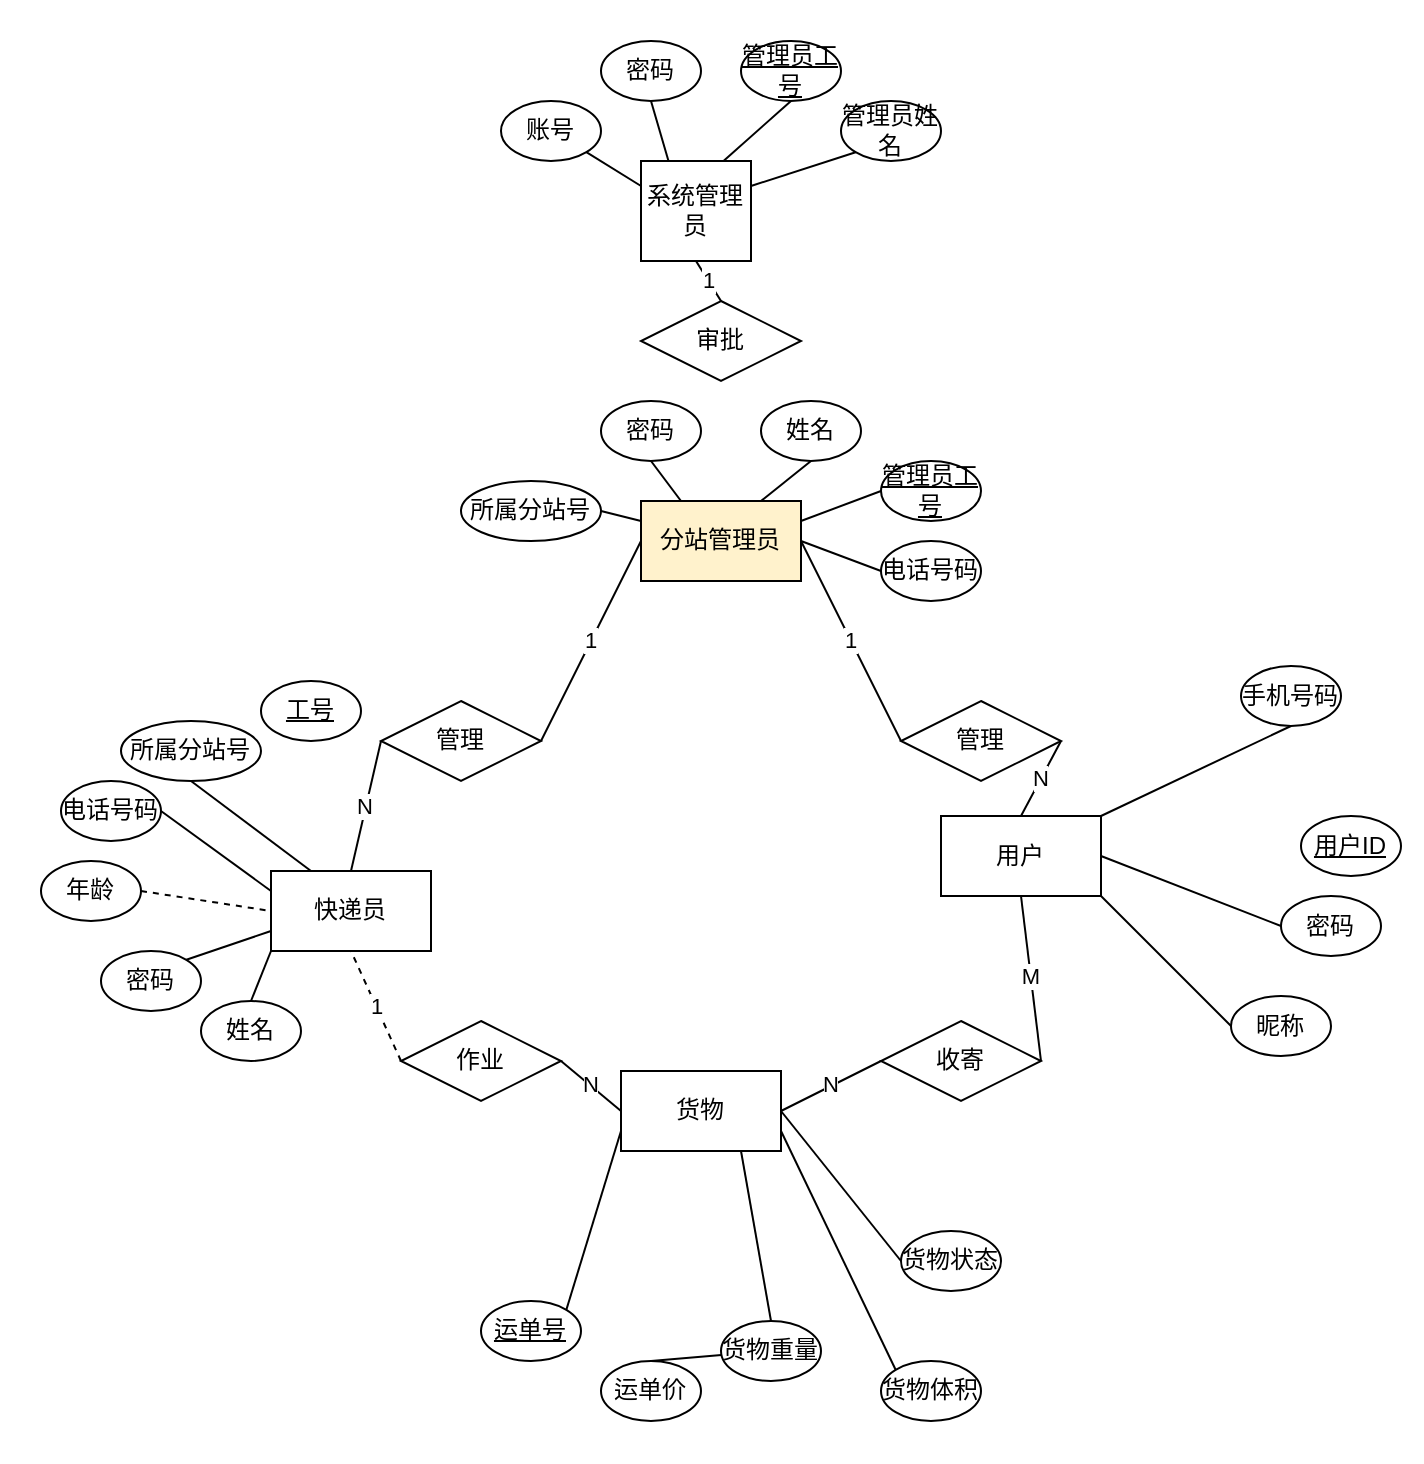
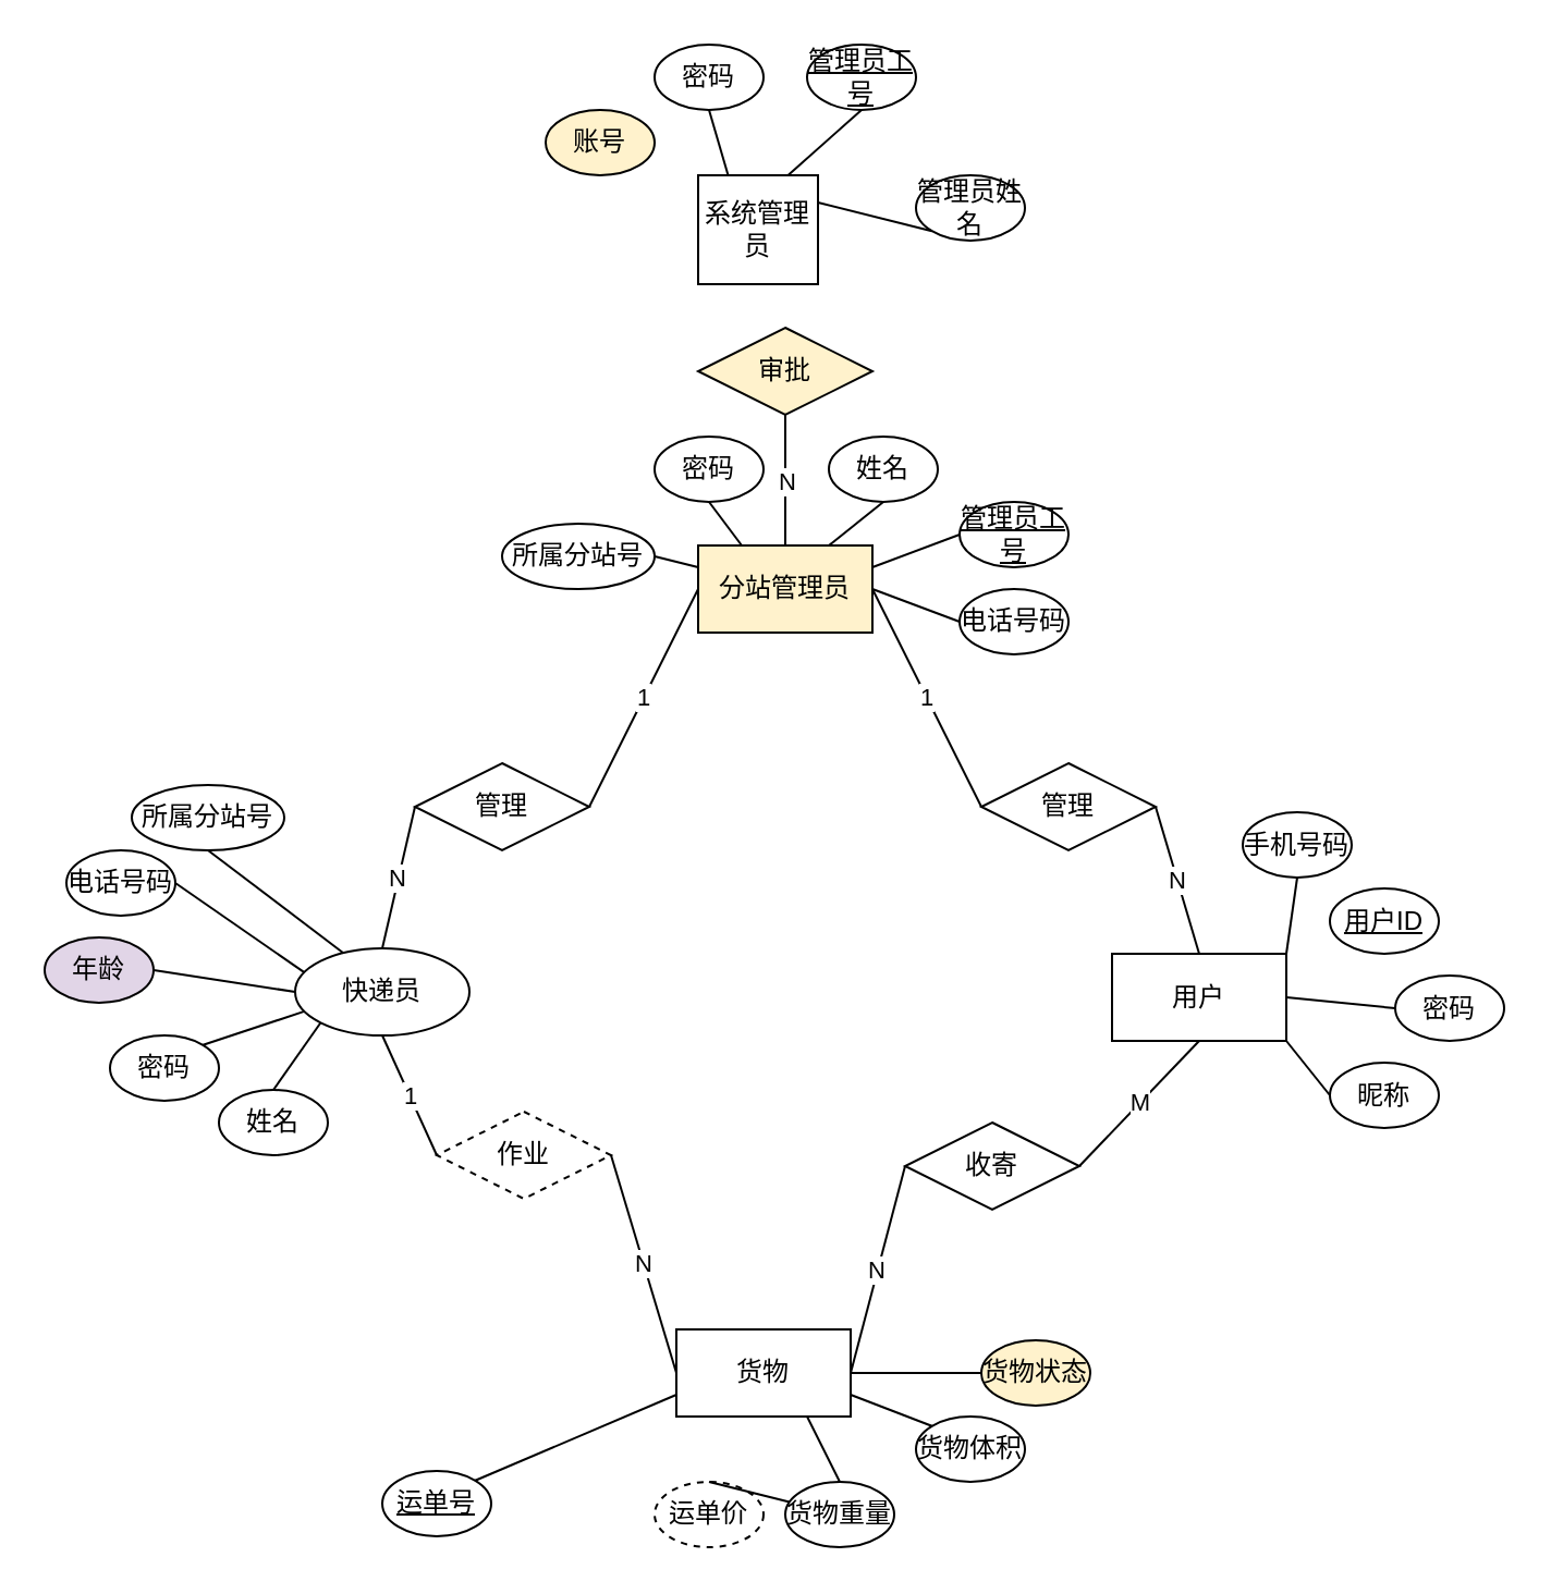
- <mxCell id="24" value="账号" style="ellipse;whiteSpace=wrap;html=1;" parent="1" vertex="1"><mxGeometry x="250" y="50" width="50" height="30" as="geometry" /></mxCell>
+ <mxCell id="24" value="账号" style="ellipse;whiteSpace=wrap;html=1;fillColor=#fff2cc;" parent="1" vertex="1"><mxGeometry x="250" y="50" width="50" height="30" as="geometry" /></mxCell>
- <mxCell id="43" value="管理员姓名" style="ellipse;whiteSpace=wrap;html=1;" parent="1" vertex="1"><mxGeometry x="420" y="50" width="50" height="30" as="geometry" /></mxCell>
+ <mxCell id="43" value="管理员姓名" style="ellipse;whiteSpace=wrap;html=1;" parent="1" vertex="1"><mxGeometry x="420" y="80" width="50" height="30" as="geometry" /></mxCell>
- <mxCell id="46" value="" style="endArrow=none;html=1;rounded=0;entryX=1;entryY=1;entryDx=0;entryDy=0;exitX=0;exitY=0.25;exitDx=0;exitDy=0;" parent="1" source="2" target="24" edge="1"><mxGeometry width="50" height="50" relative="1" as="geometry"><mxPoint x="260" y="180" as="sourcePoint" /><mxPoint x="310" y="130" as="targetPoint" /></mxGeometry></mxCell>
- <mxCell id="11" value="1" style="endArrow=none;html=1;rounded=0;entryX=0.5;entryY=1;entryDx=0;entryDy=0;exitX=0.5;exitY=0;exitDx=0;exitDy=0;" parent="1" source="6" target="2" edge="1"><mxGeometry width="50" height="50" relative="1" as="geometry"><mxPoint x="310" y="240" as="sourcePoint" /><mxPoint x="360" y="190" as="targetPoint" /></mxGeometry></mxCell>
- <mxCell id="6" value="审批" style="rhombus;whiteSpace=wrap;html=1;" parent="1" vertex="1"><mxGeometry x="320" y="150" width="80" height="40" as="geometry" /></mxCell>
+ <mxCell id="6" value="审批" style="rhombus;whiteSpace=wrap;html=1;fillColor=#fff2cc;" parent="1" vertex="1"><mxGeometry x="320" y="150" width="80" height="40" as="geometry" /></mxCell>
+ <mxCell id="12" value="" style="endArrow=none;html=1;rounded=0;entryX=0.5;entryY=1;entryDx=0;entryDy=0;exitX=0.5;exitY=0;exitDx=0;exitDy=0;" parent="1" source="3" target="6" edge="1"><mxGeometry width="50" height="50" relative="1" as="geometry"><mxPoint x="290" y="320" as="sourcePoint" /><mxPoint x="340" y="270" as="targetPoint" /></mxGeometry></mxCell>
+ <mxCell id="13" value="N" style="edgeLabel;html=1;align=center;verticalAlign=middle;resizable=0;points=[];" parent="12" vertex="1" connectable="0"><mxGeometry x="0.533" y="1" relative="1" as="geometry"><mxPoint x="1" y="16" as="offset" /></mxGeometry></mxCell>
- <mxCell id="52" value="手机号码" style="ellipse;whiteSpace=wrap;html=1;" parent="1" vertex="1"><mxGeometry x="620" y="332.5" width="50" height="30" as="geometry" /></mxCell>
+ <mxCell id="52" value="手机号码" style="ellipse;whiteSpace=wrap;html=1;" parent="1" vertex="1"><mxGeometry x="570" y="372.5" width="50" height="30" as="geometry" /></mxCell>
- <mxCell id="23" value="&lt;u&gt;工号&lt;/u&gt;" style="ellipse;whiteSpace=wrap;html=1;" parent="1" vertex="1"><mxGeometry x="130" y="340" width="50" height="30" as="geometry" /></mxCell>
- <mxCell id="51" value="&lt;u&gt;用户ID&lt;/u&gt;" style="ellipse;whiteSpace=wrap;html=1;" parent="1" vertex="1"><mxGeometry x="650" y="407.5" width="50" height="30" as="geometry" /></mxCell>
+ <mxCell id="51" value="&lt;u&gt;用户ID&lt;/u&gt;" style="ellipse;whiteSpace=wrap;html=1;" parent="1" vertex="1"><mxGeometry x="610" y="407.5" width="50" height="30" as="geometry" /></mxCell>
- <mxCell id="5" value="用户" style="rounded=0;whiteSpace=wrap;html=1;" parent="1" vertex="1"><mxGeometry x="470" y="407.5" width="80" height="40" as="geometry" /></mxCell>
+ <mxCell id="5" value="用户" style="rounded=0;whiteSpace=wrap;html=1;" parent="1" vertex="1"><mxGeometry x="510" y="437.5" width="80" height="40" as="geometry" /></mxCell>
- <mxCell id="27" value="年龄" style="ellipse;whiteSpace=wrap;html=1;" parent="1" vertex="1"><mxGeometry x="20" y="430" width="50" height="30" as="geometry" /></mxCell>
+ <mxCell id="27" value="年龄" style="ellipse;whiteSpace=wrap;html=1;fillColor=#e1d5e7;" parent="1" vertex="1"><mxGeometry x="20" y="430" width="50" height="30" as="geometry" /></mxCell>
- <mxCell id="31" value="" style="endArrow=none;html=1;rounded=0;exitX=1;exitY=0.5;exitDx=0;exitDy=0;entryX=0;entryY=0.5;entryDx=0;entryDy=0;dashed=1;" parent="1" source="27" target="4" edge="1"><mxGeometry width="50" height="50" relative="1" as="geometry"><mxPoint x="80" y="560" as="sourcePoint" /><mxPoint x="130" y="510" as="targetPoint" /></mxGeometry></mxCell>
+ <mxCell id="31" value="" style="endArrow=none;html=1;rounded=0;exitX=1;exitY=0.5;exitDx=0;exitDy=0;entryX=0;entryY=0.5;entryDx=0;entryDy=0;" parent="1" source="27" target="4" edge="1"><mxGeometry width="50" height="50" relative="1" as="geometry"><mxPoint x="80" y="560" as="sourcePoint" /><mxPoint x="130" y="510" as="targetPoint" /></mxGeometry></mxCell>
- <mxCell id="4" value="快递员" style="rounded=0;whiteSpace=wrap;html=1;" parent="1" vertex="1"><mxGeometry x="135" y="435" width="80" height="40" as="geometry" /></mxCell>
+ <mxCell id="4" value="快递员" style="ellipse;whiteSpace=wrap;html=1;" parent="1" vertex="1"><mxGeometry x="135" y="435" width="80" height="40" as="geometry" /></mxCell>
- <mxCell id="53" value="昵称" style="ellipse;whiteSpace=wrap;html=1;" parent="1" vertex="1"><mxGeometry x="615" y="497.5" width="50" height="30" as="geometry" /></mxCell>
+ <mxCell id="53" value="昵称" style="ellipse;whiteSpace=wrap;html=1;" parent="1" vertex="1"><mxGeometry x="610" y="487.5" width="50" height="30" as="geometry" /></mxCell>
- <mxCell id="21" value="1" style="endArrow=none;html=1;rounded=0;entryX=0.5;entryY=1;entryDx=0;entryDy=0;exitX=0;exitY=0.5;exitDx=0;exitDy=0;dashed=1;" parent="1" source="10" target="4" edge="1"><mxGeometry width="50" height="50" relative="1" as="geometry"><mxPoint x="120" y="590" as="sourcePoint" /><mxPoint x="170" y="540" as="targetPoint" /></mxGeometry></mxCell>
+ <mxCell id="21" value="1" style="endArrow=none;html=1;rounded=0;entryX=0.5;entryY=1;entryDx=0;entryDy=0;exitX=0;exitY=0.5;exitDx=0;exitDy=0;" parent="1" source="10" target="4" edge="1"><mxGeometry width="50" height="50" relative="1" as="geometry"><mxPoint x="120" y="590" as="sourcePoint" /><mxPoint x="170" y="540" as="targetPoint" /></mxGeometry></mxCell>
- <mxCell id="10" value="作业" style="rhombus;whiteSpace=wrap;html=1;" parent="1" vertex="1"><mxGeometry x="200" y="510" width="80" height="40" as="geometry" /></mxCell>
+ <mxCell id="10" value="作业" style="rhombus;whiteSpace=wrap;html=1;dashed=1;" parent="1" vertex="1"><mxGeometry x="200" y="510" width="80" height="40" as="geometry" /></mxCell>
- <mxCell id="7" value="收寄" style="rhombus;whiteSpace=wrap;html=1;" parent="1" vertex="1"><mxGeometry x="440" y="510" width="80" height="40" as="geometry" /></mxCell>
+ <mxCell id="7" value="收寄" style="rhombus;whiteSpace=wrap;html=1;" parent="1" vertex="1"><mxGeometry x="415" y="515" width="80" height="40" as="geometry" /></mxCell>
- <mxCell id="18" value="货物" style="rounded=0;whiteSpace=wrap;html=1;" parent="1" vertex="1"><mxGeometry x="310" y="535" width="80" height="40" as="geometry" /></mxCell>
+ <mxCell id="18" value="货物" style="rounded=0;whiteSpace=wrap;html=1;" parent="1" vertex="1"><mxGeometry x="310" y="610" width="80" height="40" as="geometry" /></mxCell>
- <mxCell id="67" value="货物状态" style="ellipse;whiteSpace=wrap;html=1;" parent="1" vertex="1"><mxGeometry x="450" y="615" width="50" height="30" as="geometry" /></mxCell>
+ <mxCell id="67" value="货物状态" style="ellipse;whiteSpace=wrap;html=1;fillColor=#fff2cc;" parent="1" vertex="1"><mxGeometry x="450" y="615" width="50" height="30" as="geometry" /></mxCell>
- <mxCell id="60" value="&lt;u&gt;运单号&lt;/u&gt;" style="ellipse;whiteSpace=wrap;html=1;" parent="1" vertex="1"><mxGeometry x="240" y="650" width="50" height="30" as="geometry" /></mxCell>
+ <mxCell id="60" value="&lt;u&gt;运单号&lt;/u&gt;" style="ellipse;whiteSpace=wrap;html=1;" parent="1" vertex="1"><mxGeometry x="175" y="675" width="50" height="30" as="geometry" /></mxCell>
- <mxCell id="58" value="货物重量" style="ellipse;whiteSpace=wrap;html=1;" parent="1" vertex="1"><mxGeometry x="360" y="660" width="50" height="30" as="geometry" /></mxCell>
+ <mxCell id="58" value="货物重量" style="ellipse;whiteSpace=wrap;html=1;" parent="1" vertex="1"><mxGeometry x="360" y="680" width="50" height="30" as="geometry" /></mxCell>
- <mxCell id="59" value="运单价" style="ellipse;whiteSpace=wrap;html=1;" parent="1" vertex="1"><mxGeometry x="300" y="680" width="50" height="30" as="geometry" /></mxCell>
+ <mxCell id="59" value="运单价" style="ellipse;whiteSpace=wrap;html=1;dashed=1;" parent="1" vertex="1"><mxGeometry x="300" y="680" width="50" height="30" as="geometry" /></mxCell>
- <mxCell id="57" value="货物体积" style="ellipse;whiteSpace=wrap;html=1;" parent="1" vertex="1"><mxGeometry x="440" y="680" width="50" height="30" as="geometry" /></mxCell>
+ <mxCell id="57" value="货物体积" style="ellipse;whiteSpace=wrap;html=1;" parent="1" vertex="1"><mxGeometry x="420" y="650" width="50" height="30" as="geometry" /></mxCell>
